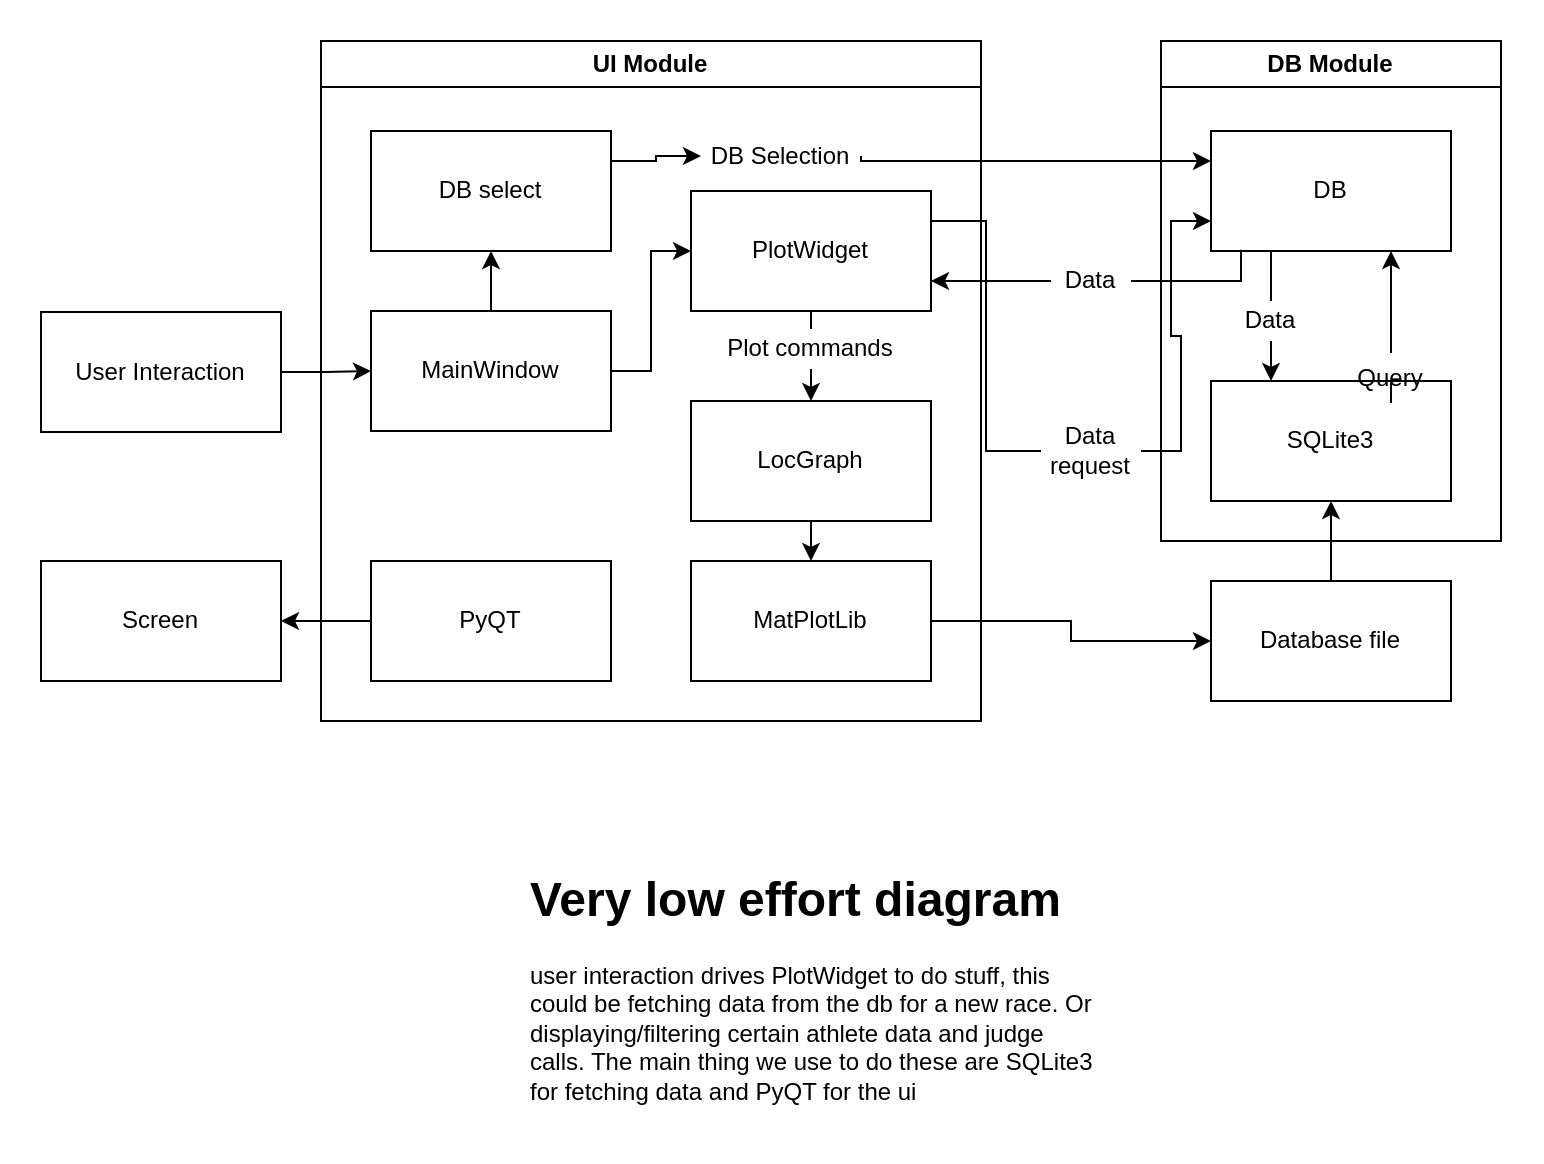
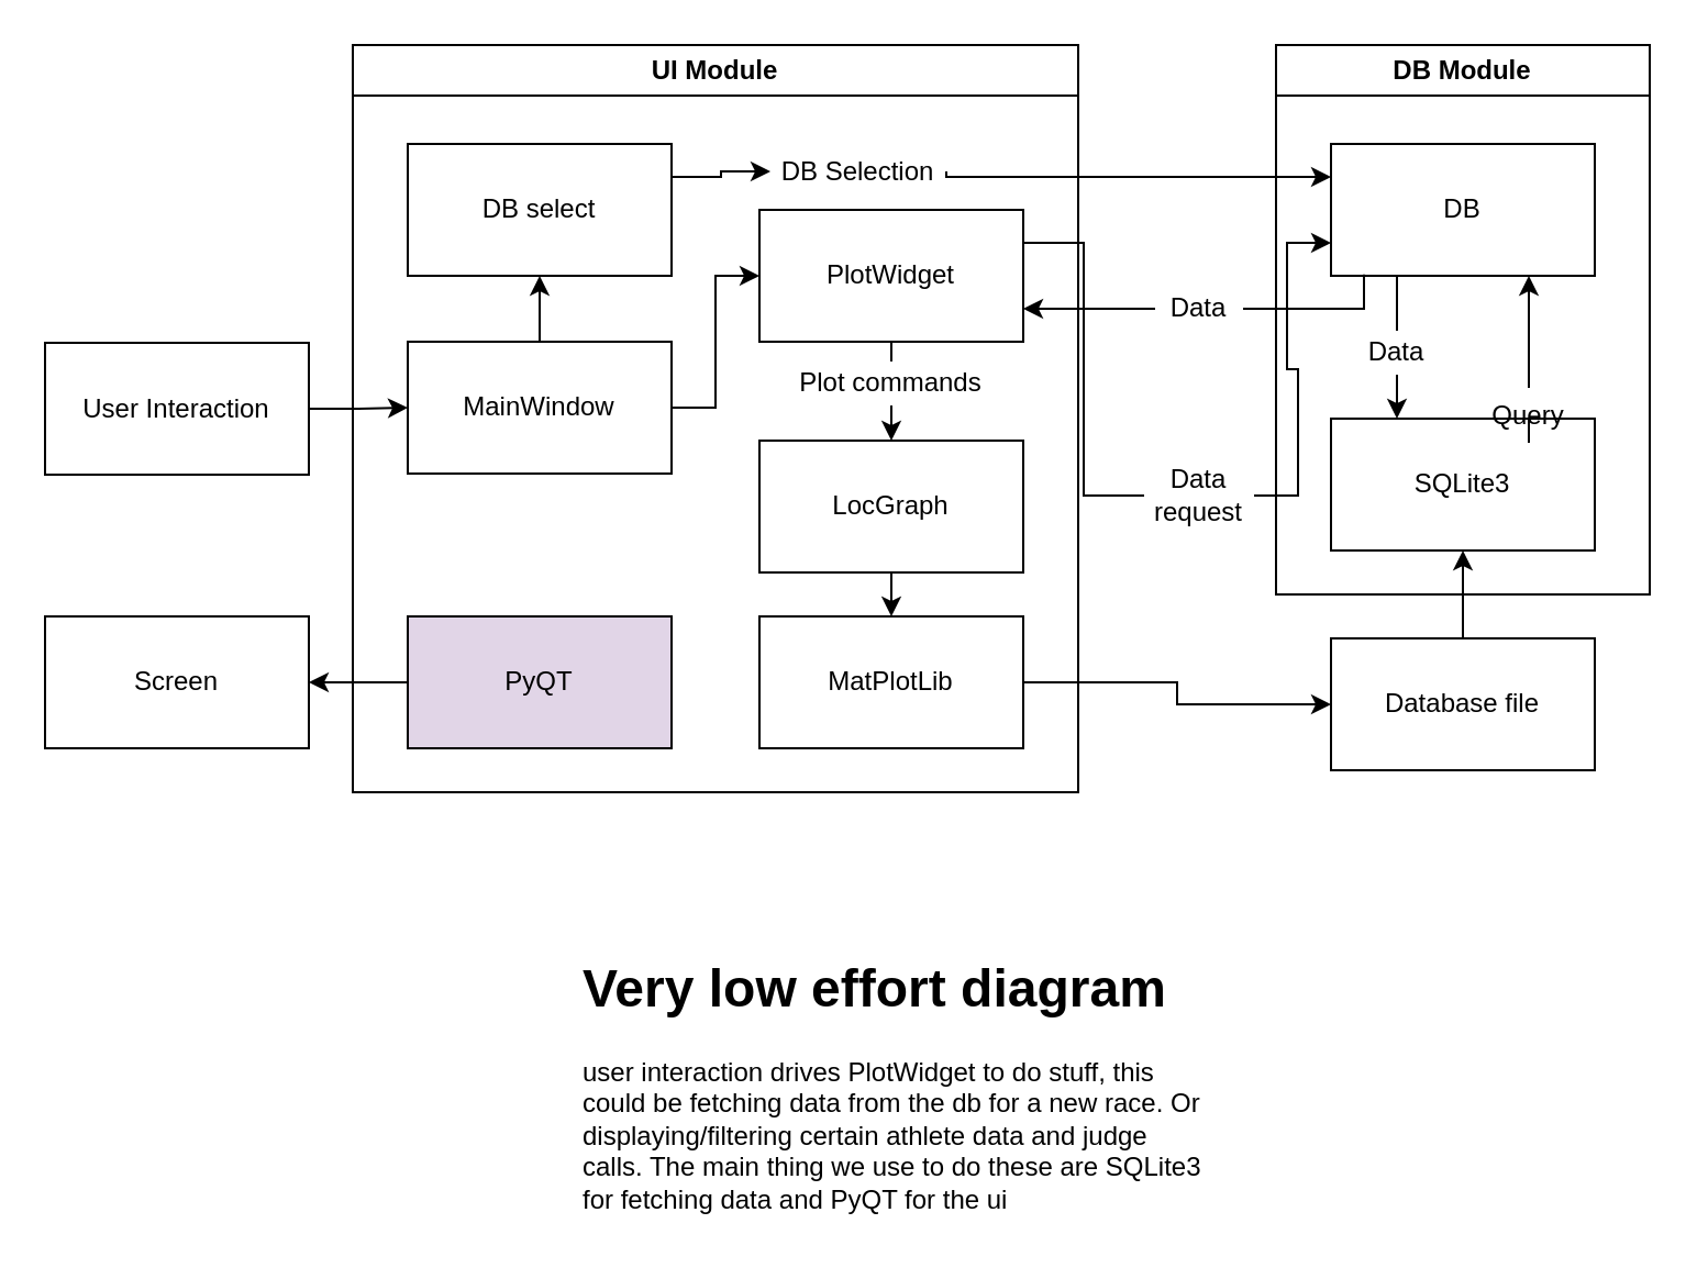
- <mxCell id="20" value="PyQT" style="rounded=0;whiteSpace=wrap;html=1;" vertex="1" parent="10"><mxGeometry x="25" y="260" width="120" height="60" as="geometry" /></mxCell>
+ <mxCell id="20" value="PyQT" style="rounded=0;whiteSpace=wrap;html=1;fillColor=#e1d5e7;" vertex="1" parent="10"><mxGeometry x="25" y="260" width="120" height="60" as="geometry" /></mxCell>
